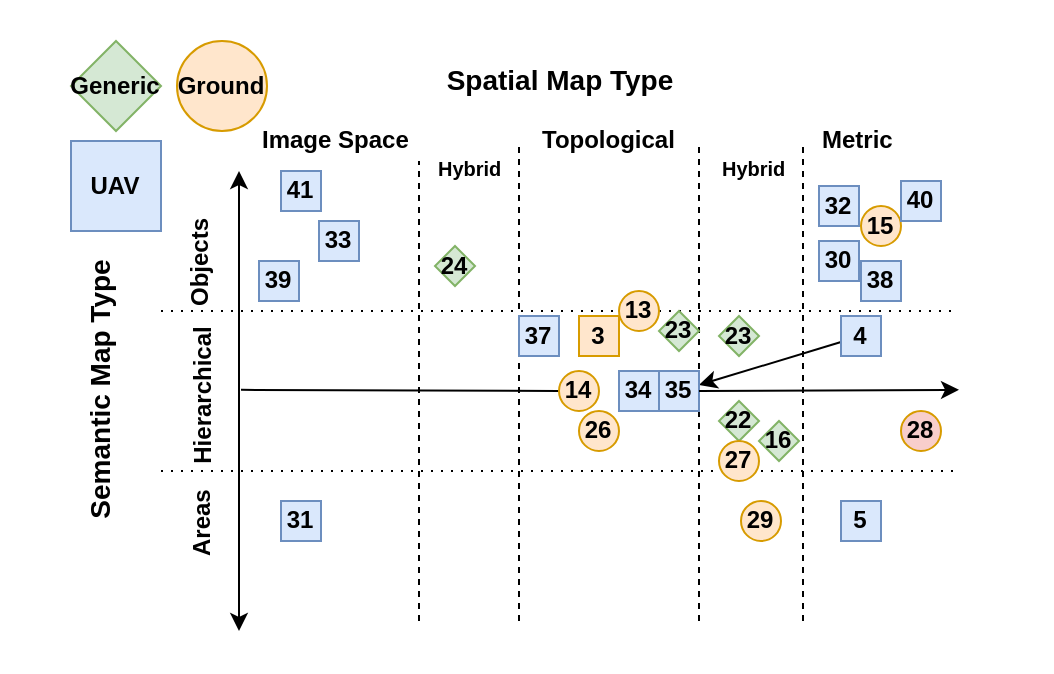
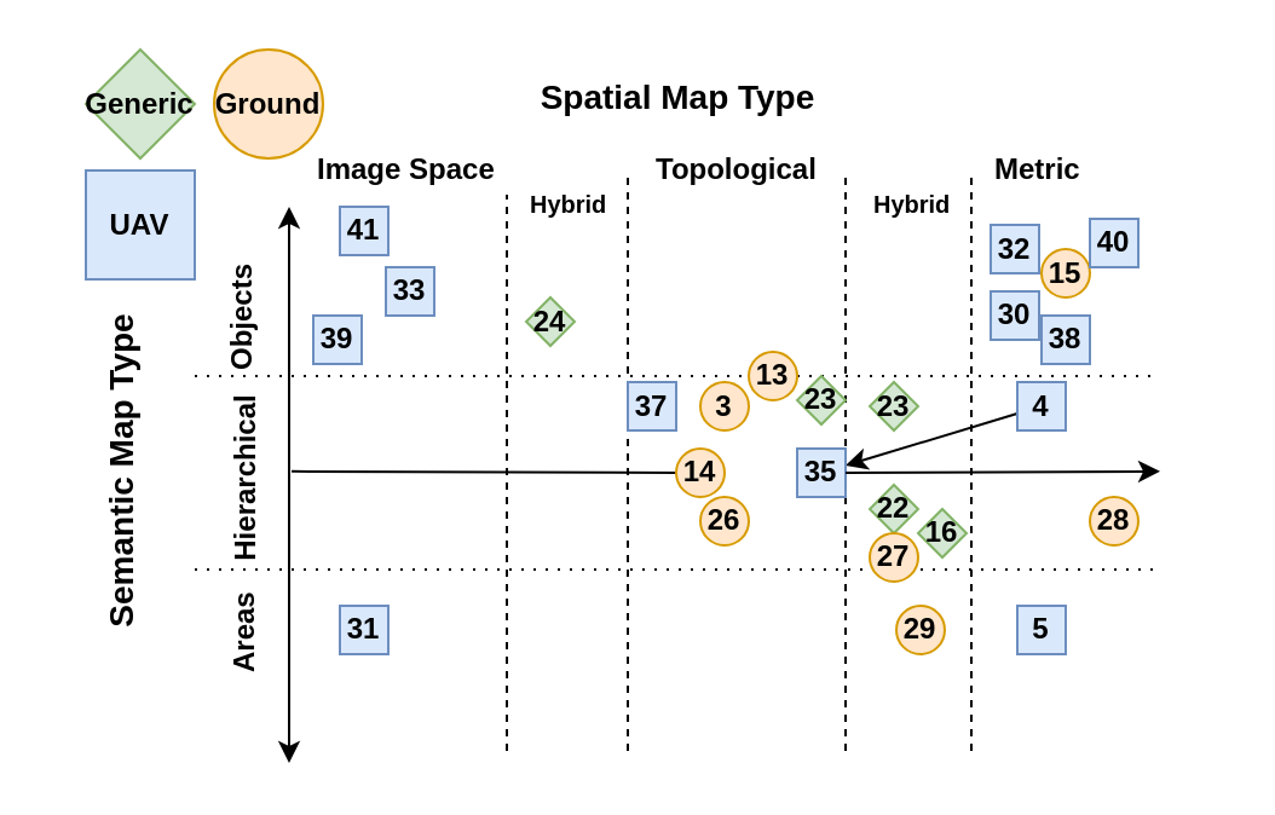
- <mxCell id="35" value="3" style="whiteSpace=wrap;html=1;aspect=fixed;fontSize=12;align=center;fontStyle=1;fillColor=#ffe6cc;strokeColor=#d79b00;rounded=0;" parent="1" vertex="1"><mxGeometry x="289" y="157.5" width="20" height="20" as="geometry" /></mxCell>
+ <mxCell id="35" value="3" style="ellipse;whiteSpace=wrap;html=1;aspect=fixed;fontSize=12;align=center;fontStyle=1;fillColor=#ffe6cc;strokeColor=#d79b00;" parent="1" vertex="1"><mxGeometry x="289" y="157.5" width="20" height="20" as="geometry" /></mxCell>
- <mxCell id="31" value="34" style="square;whiteSpace=wrap;html=1;aspect=fixed;fontSize=12;align=center;fontStyle=1;fillColor=#dae8fc;strokeColor=#6c8ebf;" parent="1" vertex="1"><mxGeometry x="309" y="185" width="20" height="20" as="geometry" /></mxCell>
- <mxCell id="44" value="28" style="ellipse;whiteSpace=wrap;html=1;aspect=fixed;fontSize=12;align=center;fontStyle=1;fillColor=#f8cecc;strokeColor=#d79b00;" parent="1" vertex="1"><mxGeometry x="450" y="205" width="20" height="20" as="geometry" /></mxCell>
+ <mxCell id="44" value="28" style="ellipse;whiteSpace=wrap;html=1;aspect=fixed;fontSize=12;align=center;fontStyle=1;fillColor=#ffe6cc;strokeColor=#d79b00;" parent="1" vertex="1"><mxGeometry x="450" y="205" width="20" height="20" as="geometry" /></mxCell>
